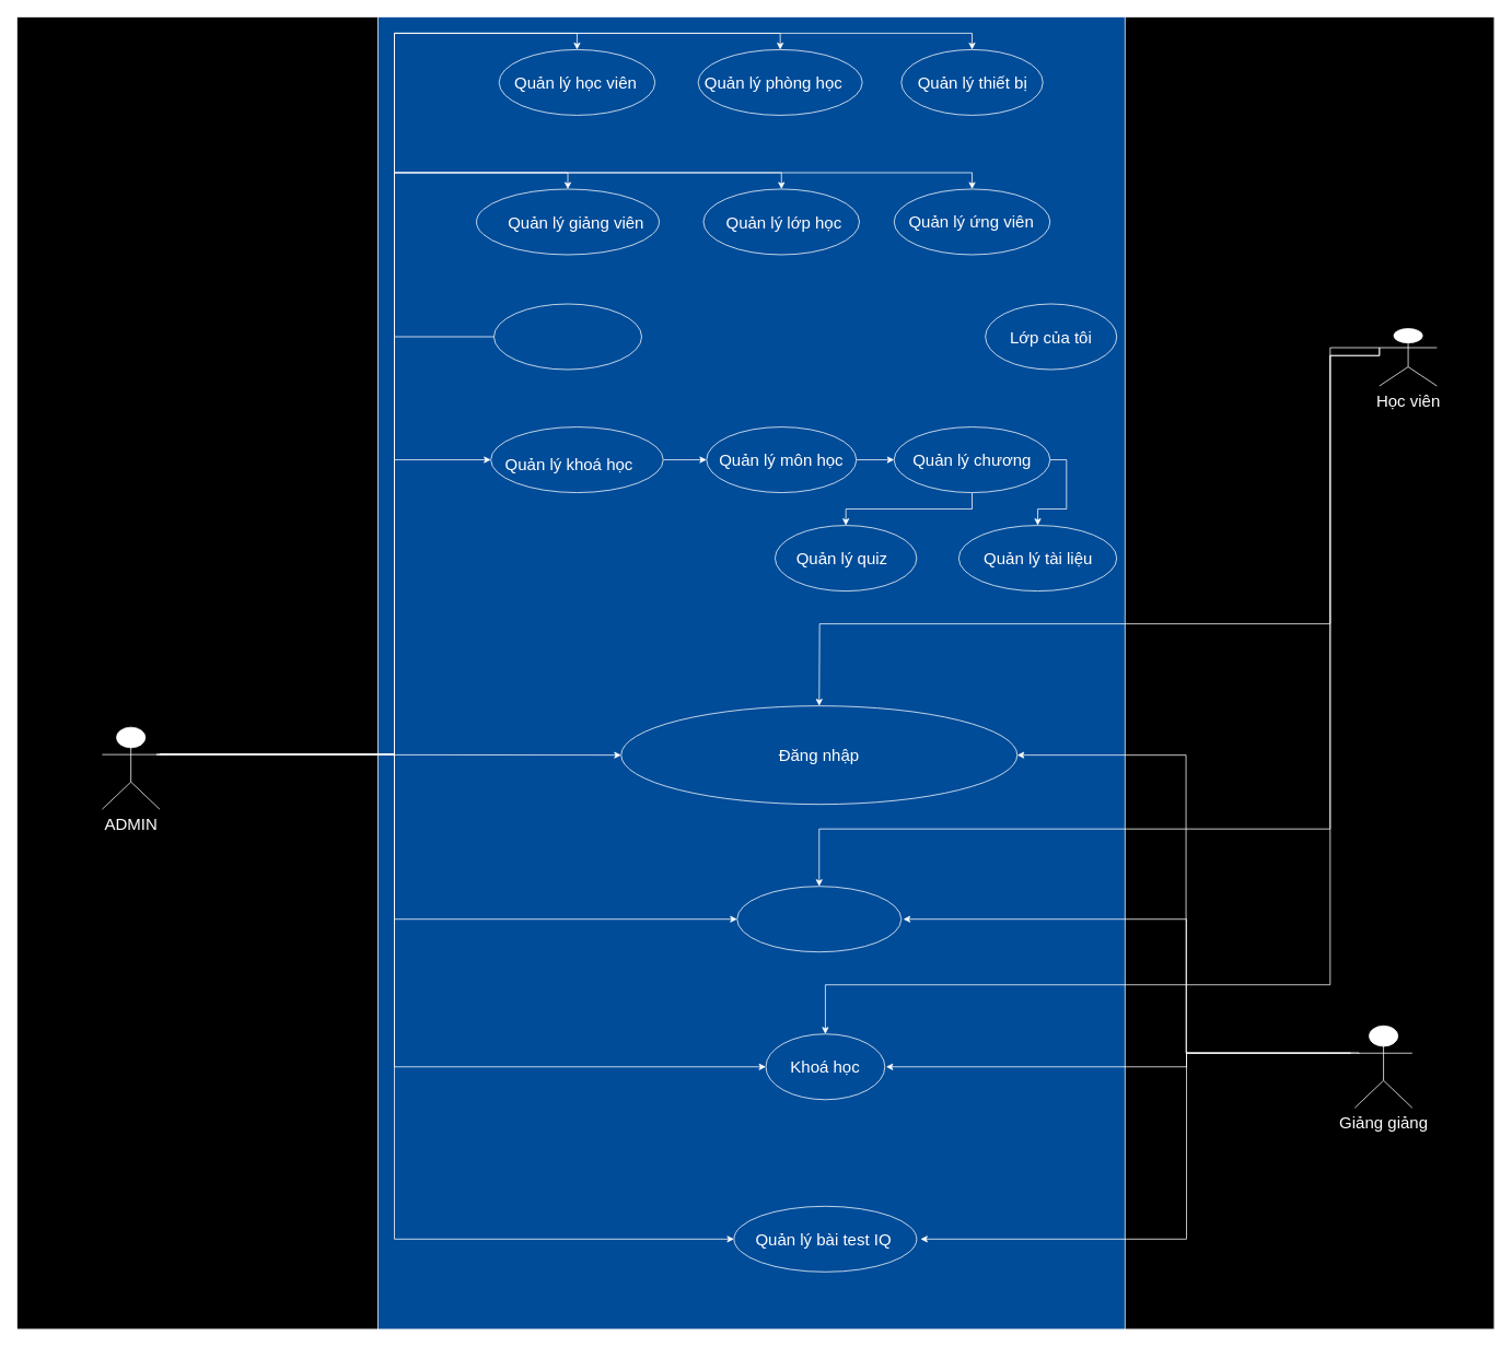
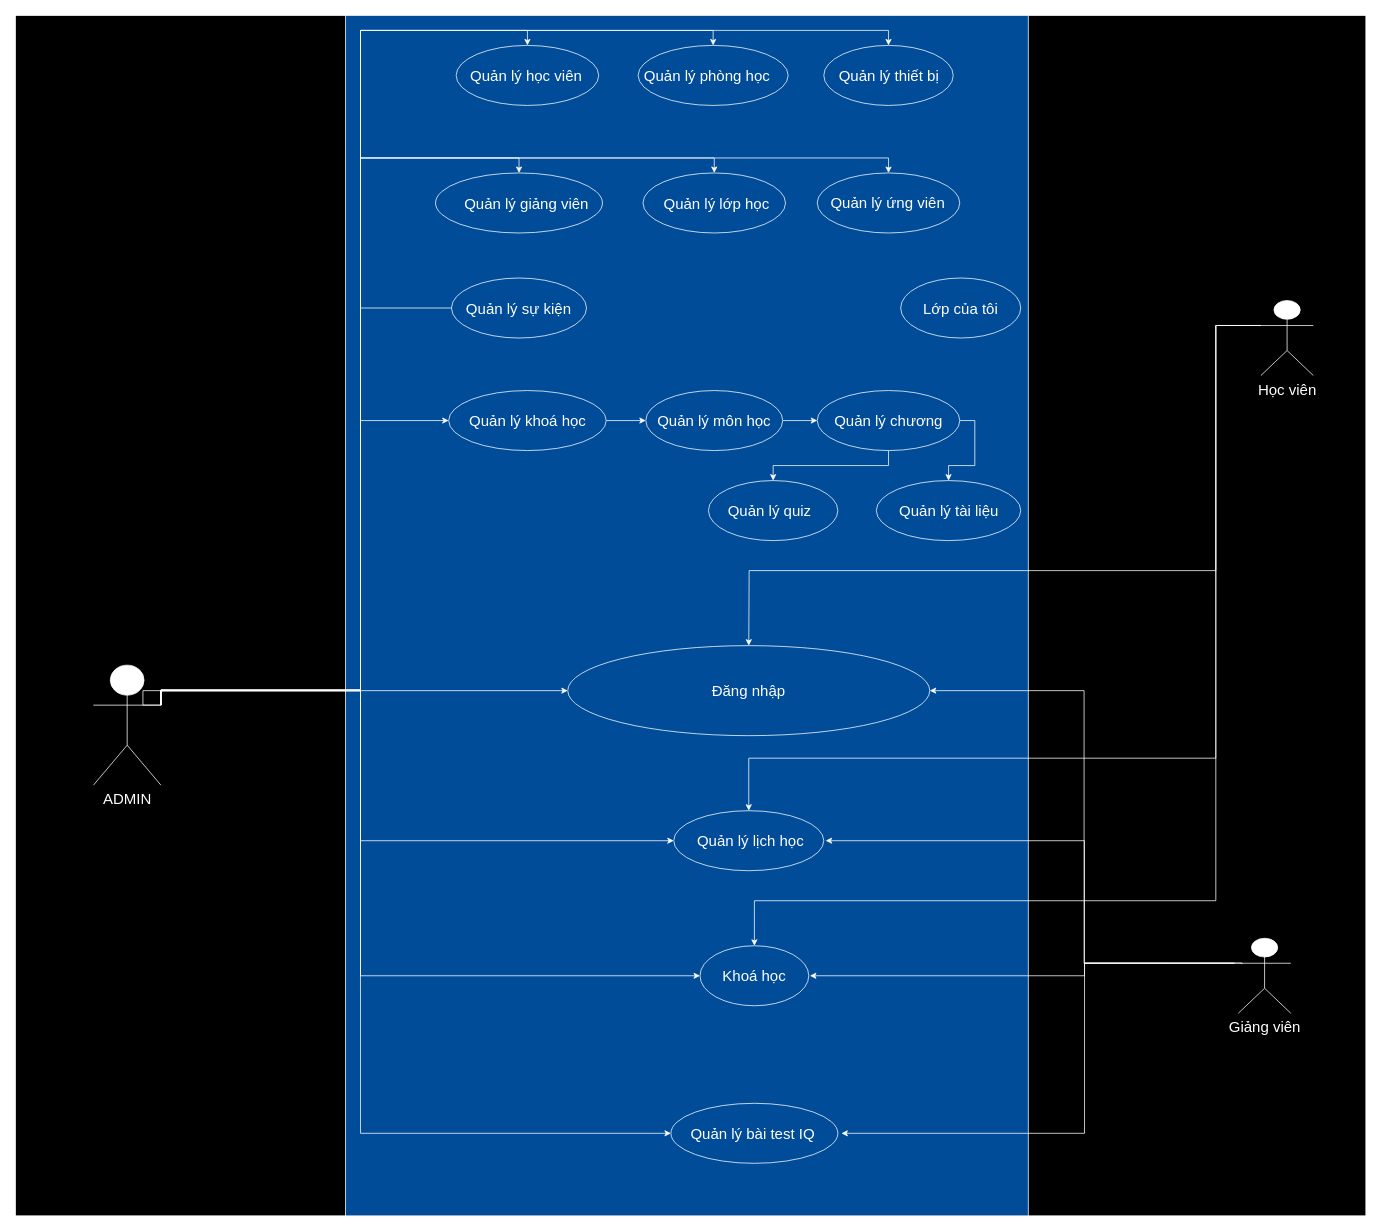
+ <mxCell id="28" value="&lt;font color=&quot;#ffffff&quot; style=&quot;font-size: 20px;&quot;&gt;Quản lý sự kiện&lt;/font&gt;" style="text;html=1;strokeColor=none;fillColor=none;align=center;verticalAlign=middle;whiteSpace=wrap;rounded=0;fontSize=20;labelBorderColor=none;" vertex="1" parent="1"><mxGeometry x="611.25" y="390" width="160" height="40" as="geometry" /></mxCell>
- <mxCell id="62" value="Học viên" style="shape=umlActor;verticalLabelPosition=bottom;verticalAlign=top;html=1;outlineConnect=0;fontSize=20;strokeColor=#FFFFFF;labelBorderColor=none;fontColor=#FFFFFF;" vertex="1" parent="1"><mxGeometry x="1680" y="400" width="70" height="70" as="geometry" /></mxCell>
+ <mxCell id="62" value="Học viên" style="shape=umlActor;verticalLabelPosition=bottom;verticalAlign=top;html=1;outlineConnect=0;fontSize=20;strokeColor=#FFFFFF;labelBorderColor=none;fontColor=#FFFFFF;" vertex="1" parent="1"><mxGeometry x="1680" y="400" width="70" height="100" as="geometry" /></mxCell>
- <mxCell id="39" value="&lt;font color=&quot;#ffffff&quot; style=&quot;font-size: 20px;&quot;&gt;Quản lý khoá học&lt;/font&gt;" style="text;html=1;strokeColor=none;fillColor=none;align=center;verticalAlign=middle;whiteSpace=wrap;rounded=0;fontSize=20;labelBorderColor=none;" vertex="1" parent="1"><mxGeometry x="612.5" y="545" width="160" height="40" as="geometry" /></mxCell>
+ <mxCell id="39" value="&lt;font color=&quot;#ffffff&quot; style=&quot;font-size: 20px;&quot;&gt;Quản lý khoá học&lt;/font&gt;" style="text;html=1;strokeColor=none;fillColor=none;align=center;verticalAlign=middle;whiteSpace=wrap;rounded=0;fontSize=20;labelBorderColor=none;" vertex="1" parent="1"><mxGeometry x="622.5" y="540" width="160" height="40" as="geometry" /></mxCell>
- <mxCell id="15" value="ADMIN" style="shape=umlActor;verticalLabelPosition=bottom;verticalAlign=top;html=1;outlineConnect=0;fontSize=20;strokeColor=#FFFFFF;labelBorderColor=none;fontColor=#FFFFFF;" vertex="1" parent="1"><mxGeometry x="124" y="886" width="70" height="100" as="geometry" /></mxCell>
+ <mxCell id="15" value="ADMIN" style="shape=umlActor;verticalLabelPosition=bottom;verticalAlign=top;html=1;outlineConnect=0;fontSize=20;strokeColor=#FFFFFF;labelBorderColor=none;fontColor=#FFFFFF;" vertex="1" parent="1"><mxGeometry x="124" y="886" width="90" height="160" as="geometry" /></mxCell>
+ <mxCell id="54" value="&lt;font color=&quot;#ffffff&quot; style=&quot;font-size: 20px;&quot;&gt;Quản lý lịch học&lt;/font&gt;" style="text;html=1;strokeColor=none;fillColor=none;align=center;verticalAlign=middle;whiteSpace=wrap;rounded=0;fontSize=20;labelBorderColor=none;" vertex="1" parent="1"><mxGeometry x="925" y="1100" width="150" height="40" as="geometry" /></mxCell>
- <mxCell id="20" value="Giảng giảng" style="shape=umlActor;verticalLabelPosition=bottom;verticalAlign=top;html=1;outlineConnect=0;fontSize=20;strokeColor=#FFFFFF;labelBorderColor=none;fontColor=#FFFFFF;" vertex="1" parent="1"><mxGeometry x="1650" y="1250" width="70" height="100" as="geometry" /></mxCell>
+ <mxCell id="20" value="Giảng viên" style="shape=umlActor;verticalLabelPosition=bottom;verticalAlign=top;html=1;outlineConnect=0;fontSize=20;strokeColor=#FFFFFF;labelBorderColor=none;fontColor=#FFFFFF;" vertex="1" parent="1"><mxGeometry x="1650" y="1250" width="70" height="100" as="geometry" /></mxCell>
